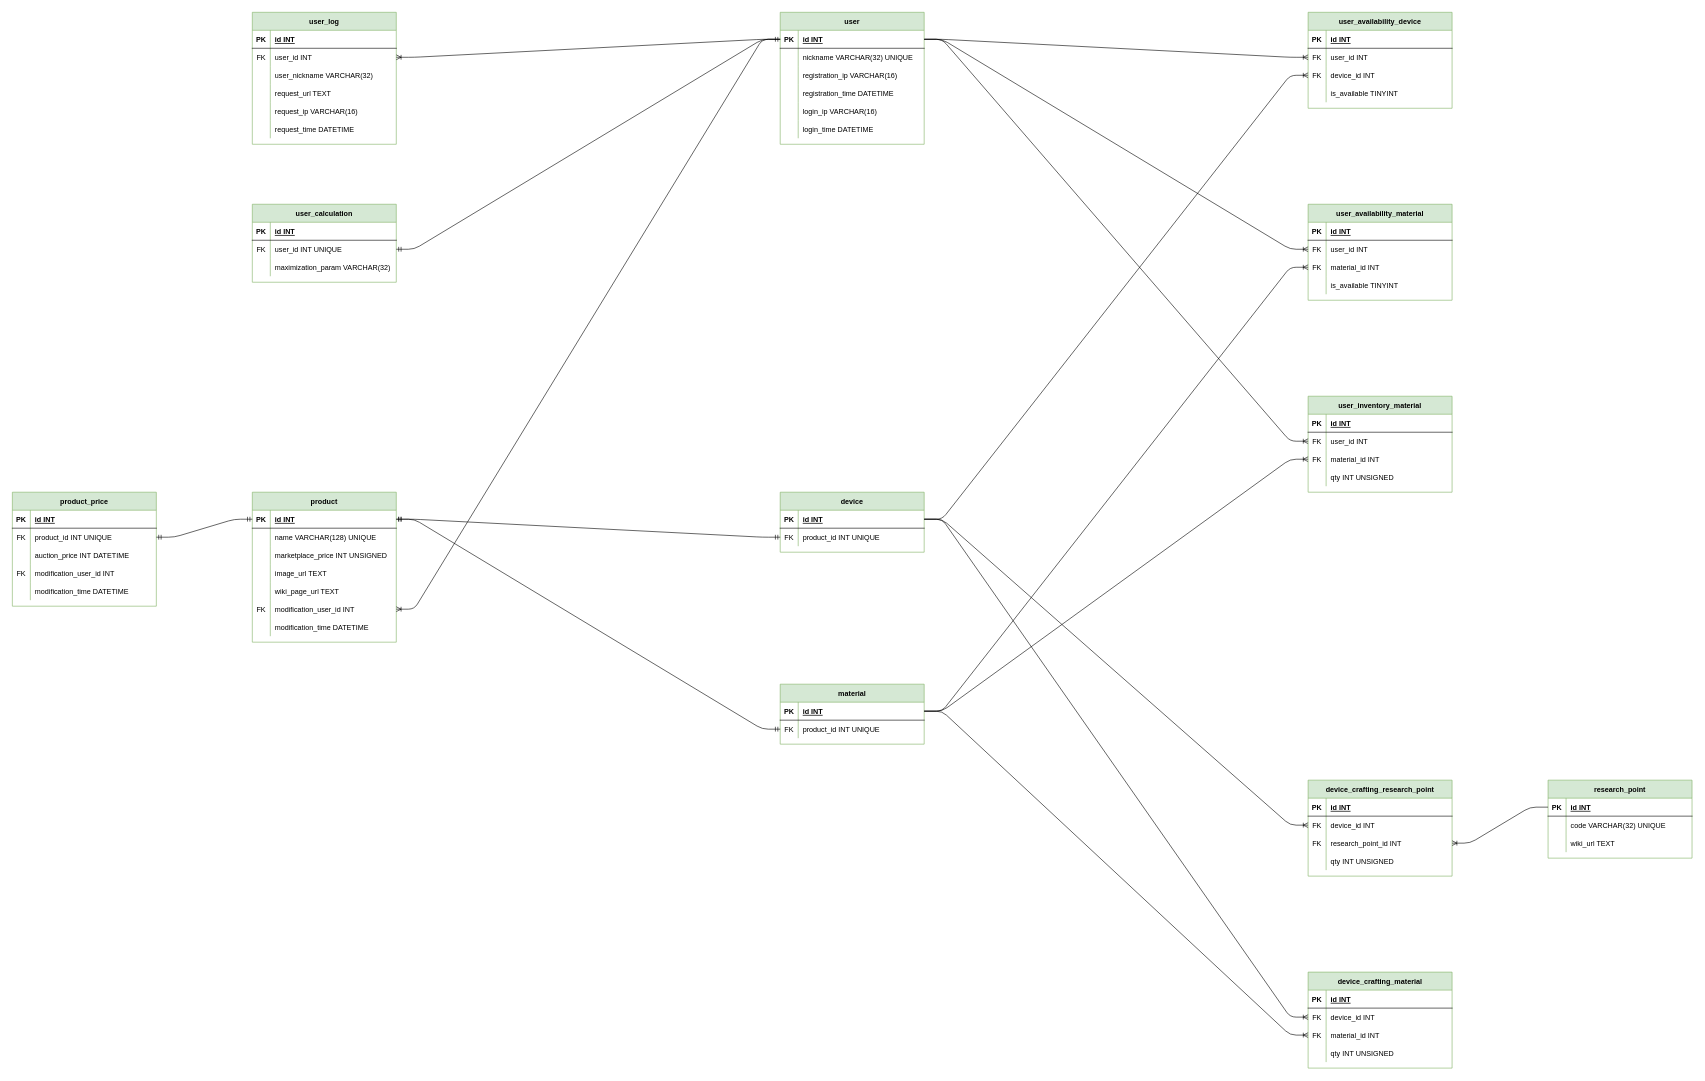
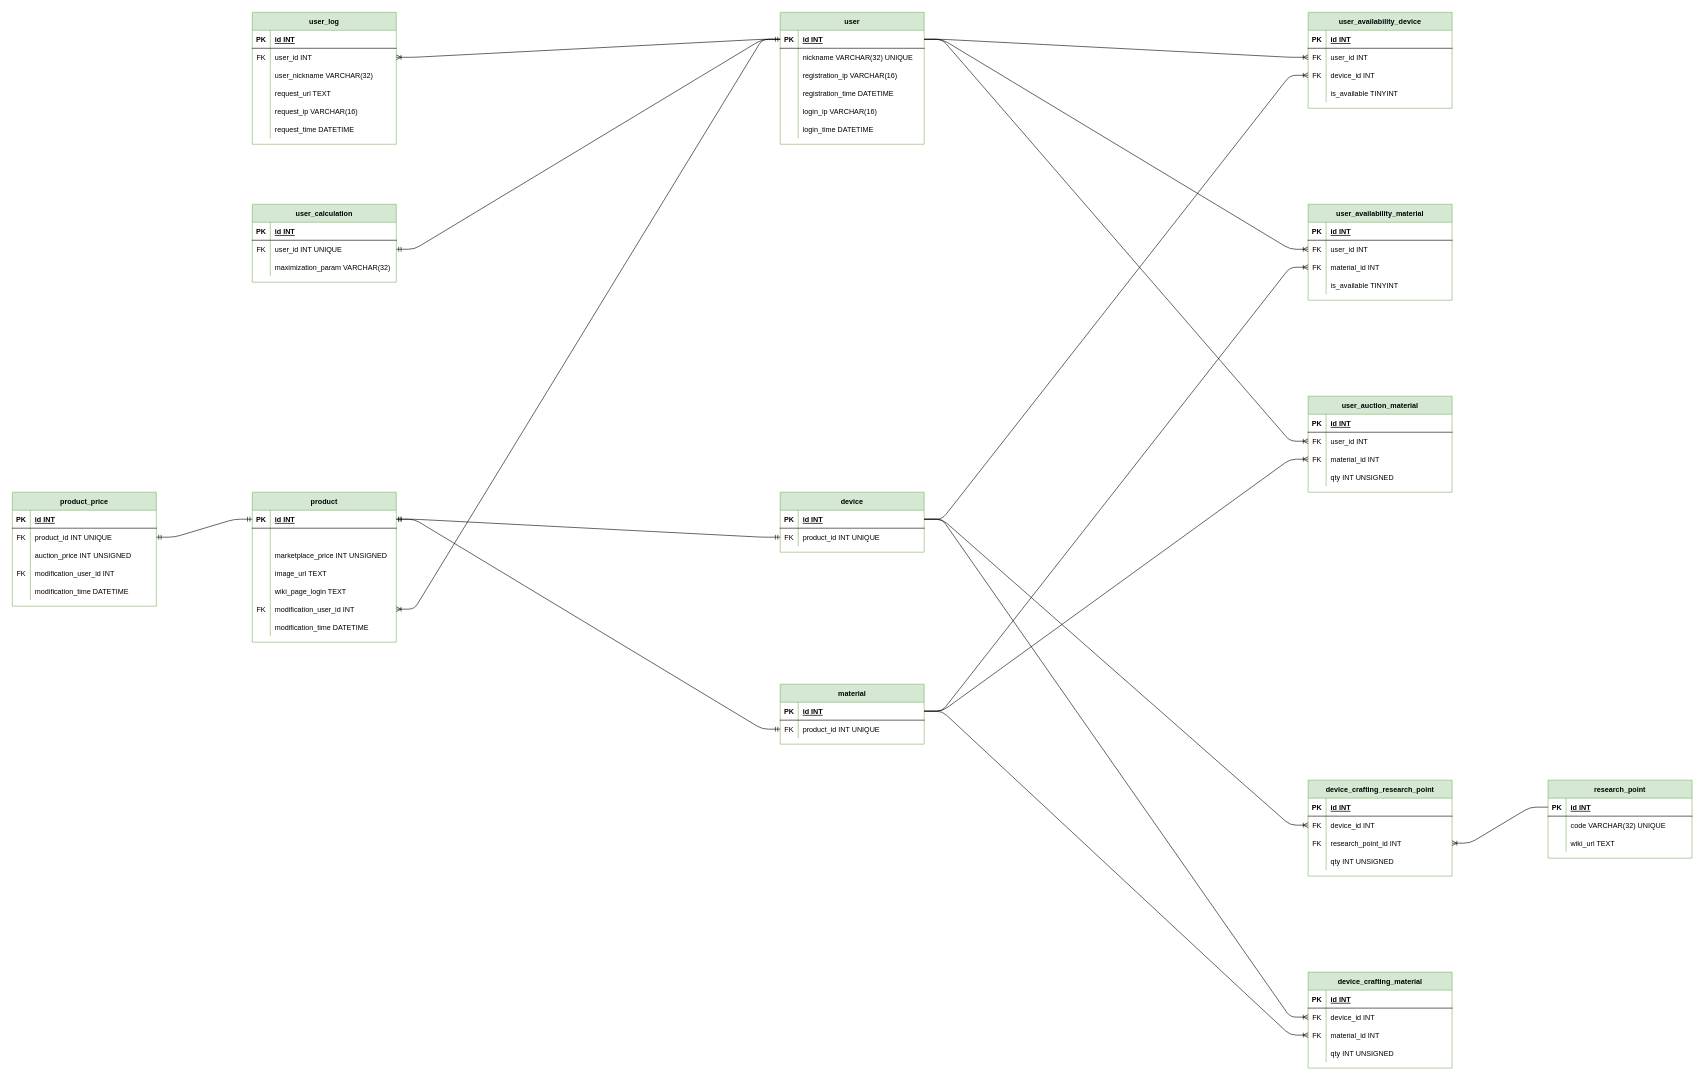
- <mxCell id="143" value="user_inventory_material" style="shape=table;startSize=30;container=1;collapsible=1;childLayout=tableLayout;fixedRows=1;rowLines=0;fontStyle=1;align=center;resizeLast=1;fillColor=#d5e8d4;strokeColor=#82b366;" vertex="1" parent="1"><mxGeometry x="2180" y="660" width="240" height="160" as="geometry" /></mxCell>
+ <mxCell id="143" value="user_auction_material" style="shape=table;startSize=30;container=1;collapsible=1;childLayout=tableLayout;fixedRows=1;rowLines=0;fontStyle=1;align=center;resizeLast=1;fillColor=#d5e8d4;strokeColor=#82b366;" vertex="1" parent="1"><mxGeometry x="2180" y="660" width="240" height="160" as="geometry" /></mxCell>
- <mxCell id="27" value="name VARCHAR(128) UNIQUE" style="shape=partialRectangle;connectable=0;fillColor=none;top=0;left=0;bottom=0;right=0;align=left;spacingLeft=6;overflow=hidden;" vertex="1" parent="25"><mxGeometry x="30" width="210" height="30" as="geometry" /></mxCell>
- <mxCell id="109" value="auction_price INT DATETIME" style="shape=partialRectangle;connectable=0;fillColor=none;top=0;left=0;bottom=0;right=0;align=left;spacingLeft=6;overflow=hidden;" vertex="1" parent="107"><mxGeometry x="30" width="210" height="30" as="geometry" /></mxCell>
+ <mxCell id="109" value="auction_price INT UNSIGNED" style="shape=partialRectangle;connectable=0;fillColor=none;top=0;left=0;bottom=0;right=0;align=left;spacingLeft=6;overflow=hidden;" vertex="1" parent="107"><mxGeometry x="30" width="210" height="30" as="geometry" /></mxCell>
- <mxCell id="36" value="wiki_page_url TEXT" style="shape=partialRectangle;connectable=0;fillColor=none;top=0;left=0;bottom=0;right=0;align=left;spacingLeft=6;overflow=hidden;" vertex="1" parent="34"><mxGeometry x="30" width="210" height="30" as="geometry" /></mxCell>
+ <mxCell id="36" value="wiki_page_login TEXT" style="shape=partialRectangle;connectable=0;fillColor=none;top=0;left=0;bottom=0;right=0;align=left;spacingLeft=6;overflow=hidden;" vertex="1" parent="34"><mxGeometry x="30" width="210" height="30" as="geometry" /></mxCell>
